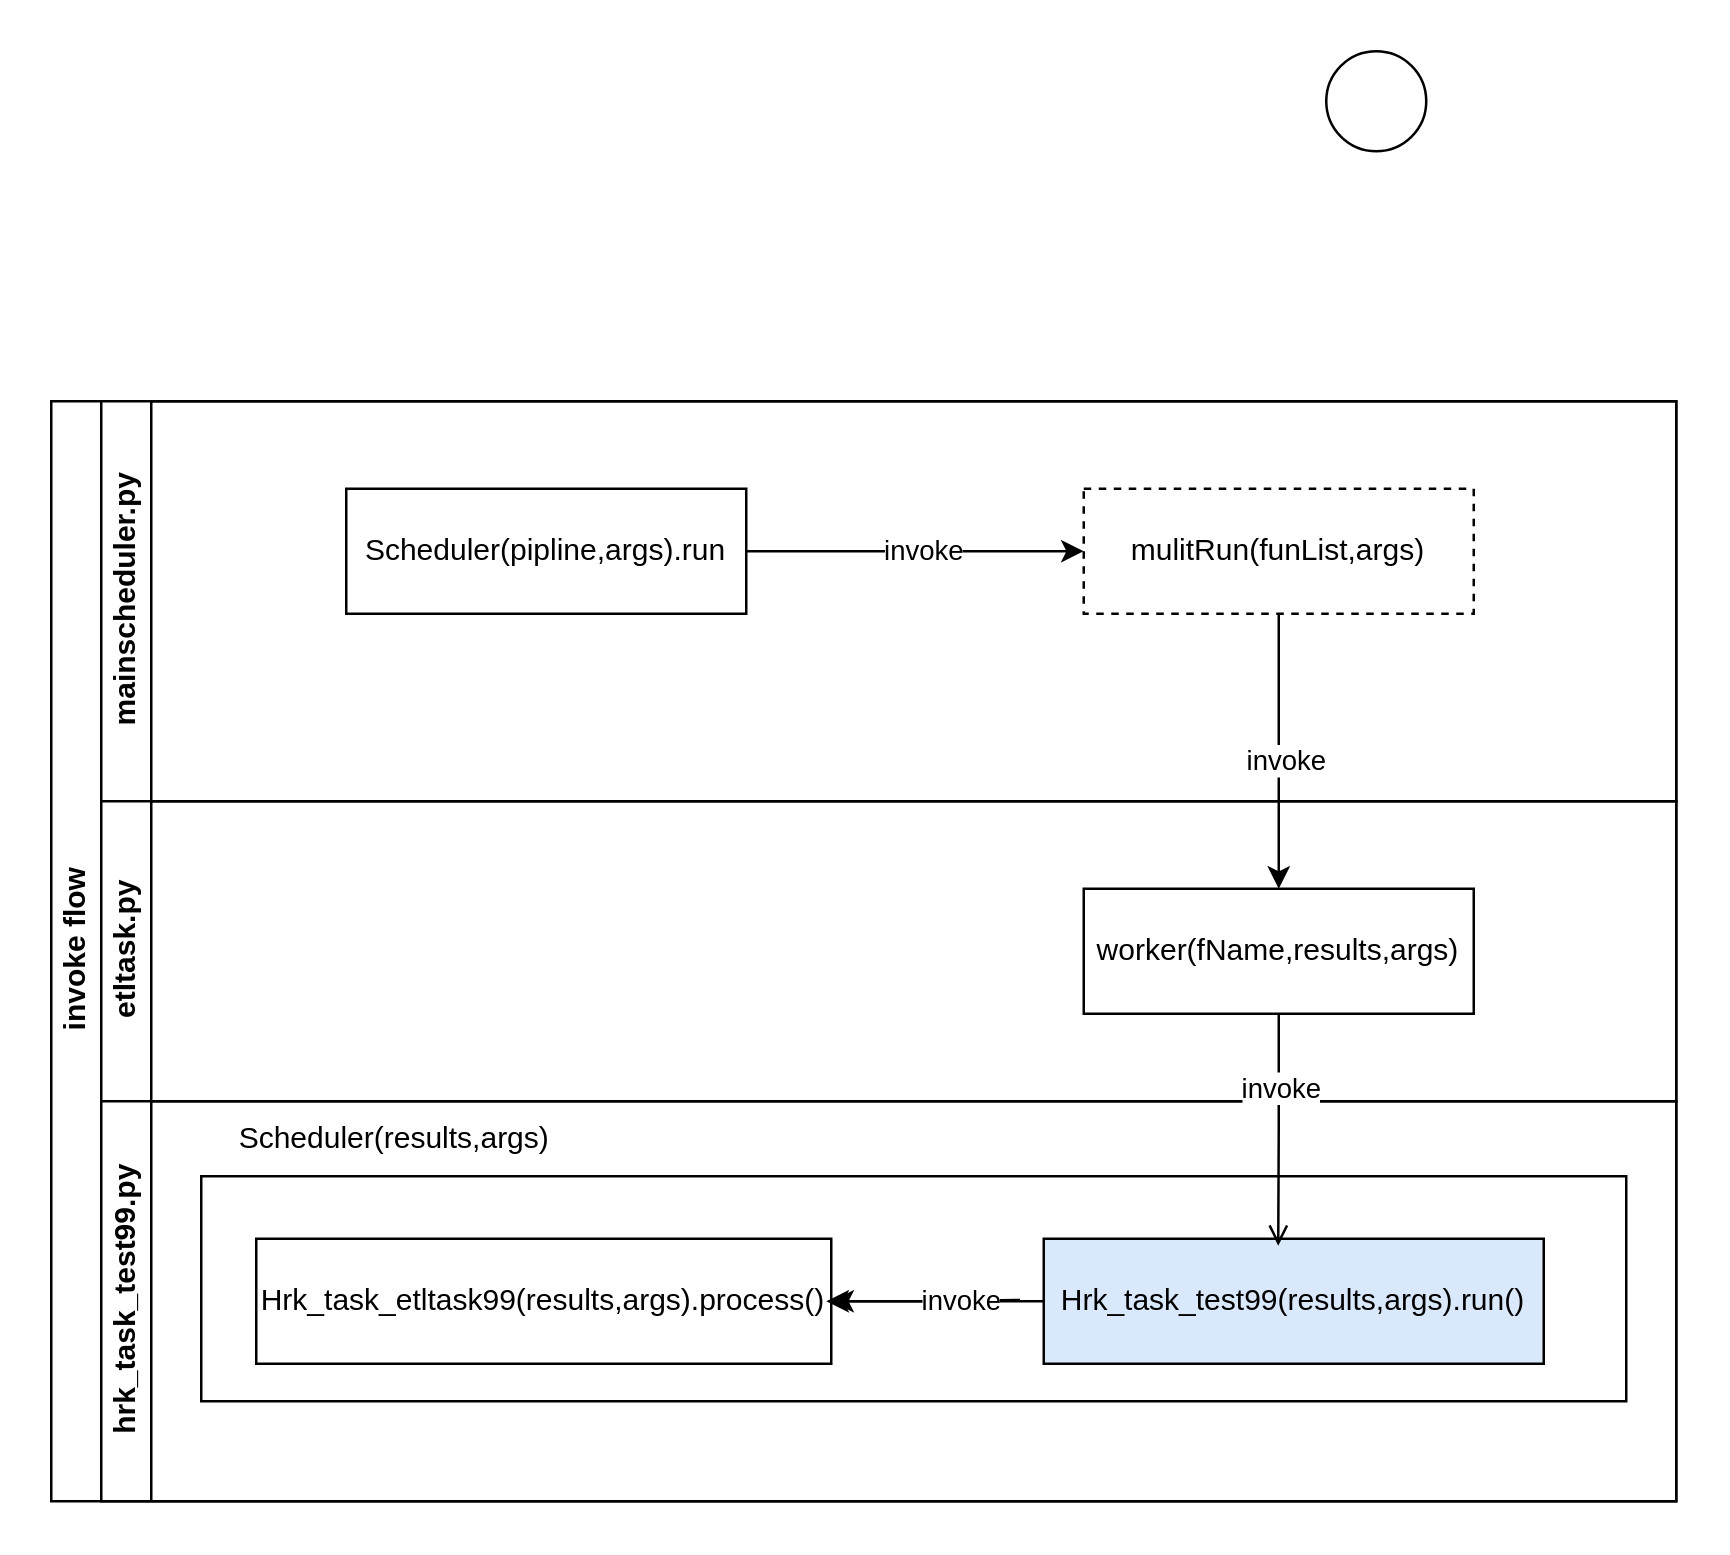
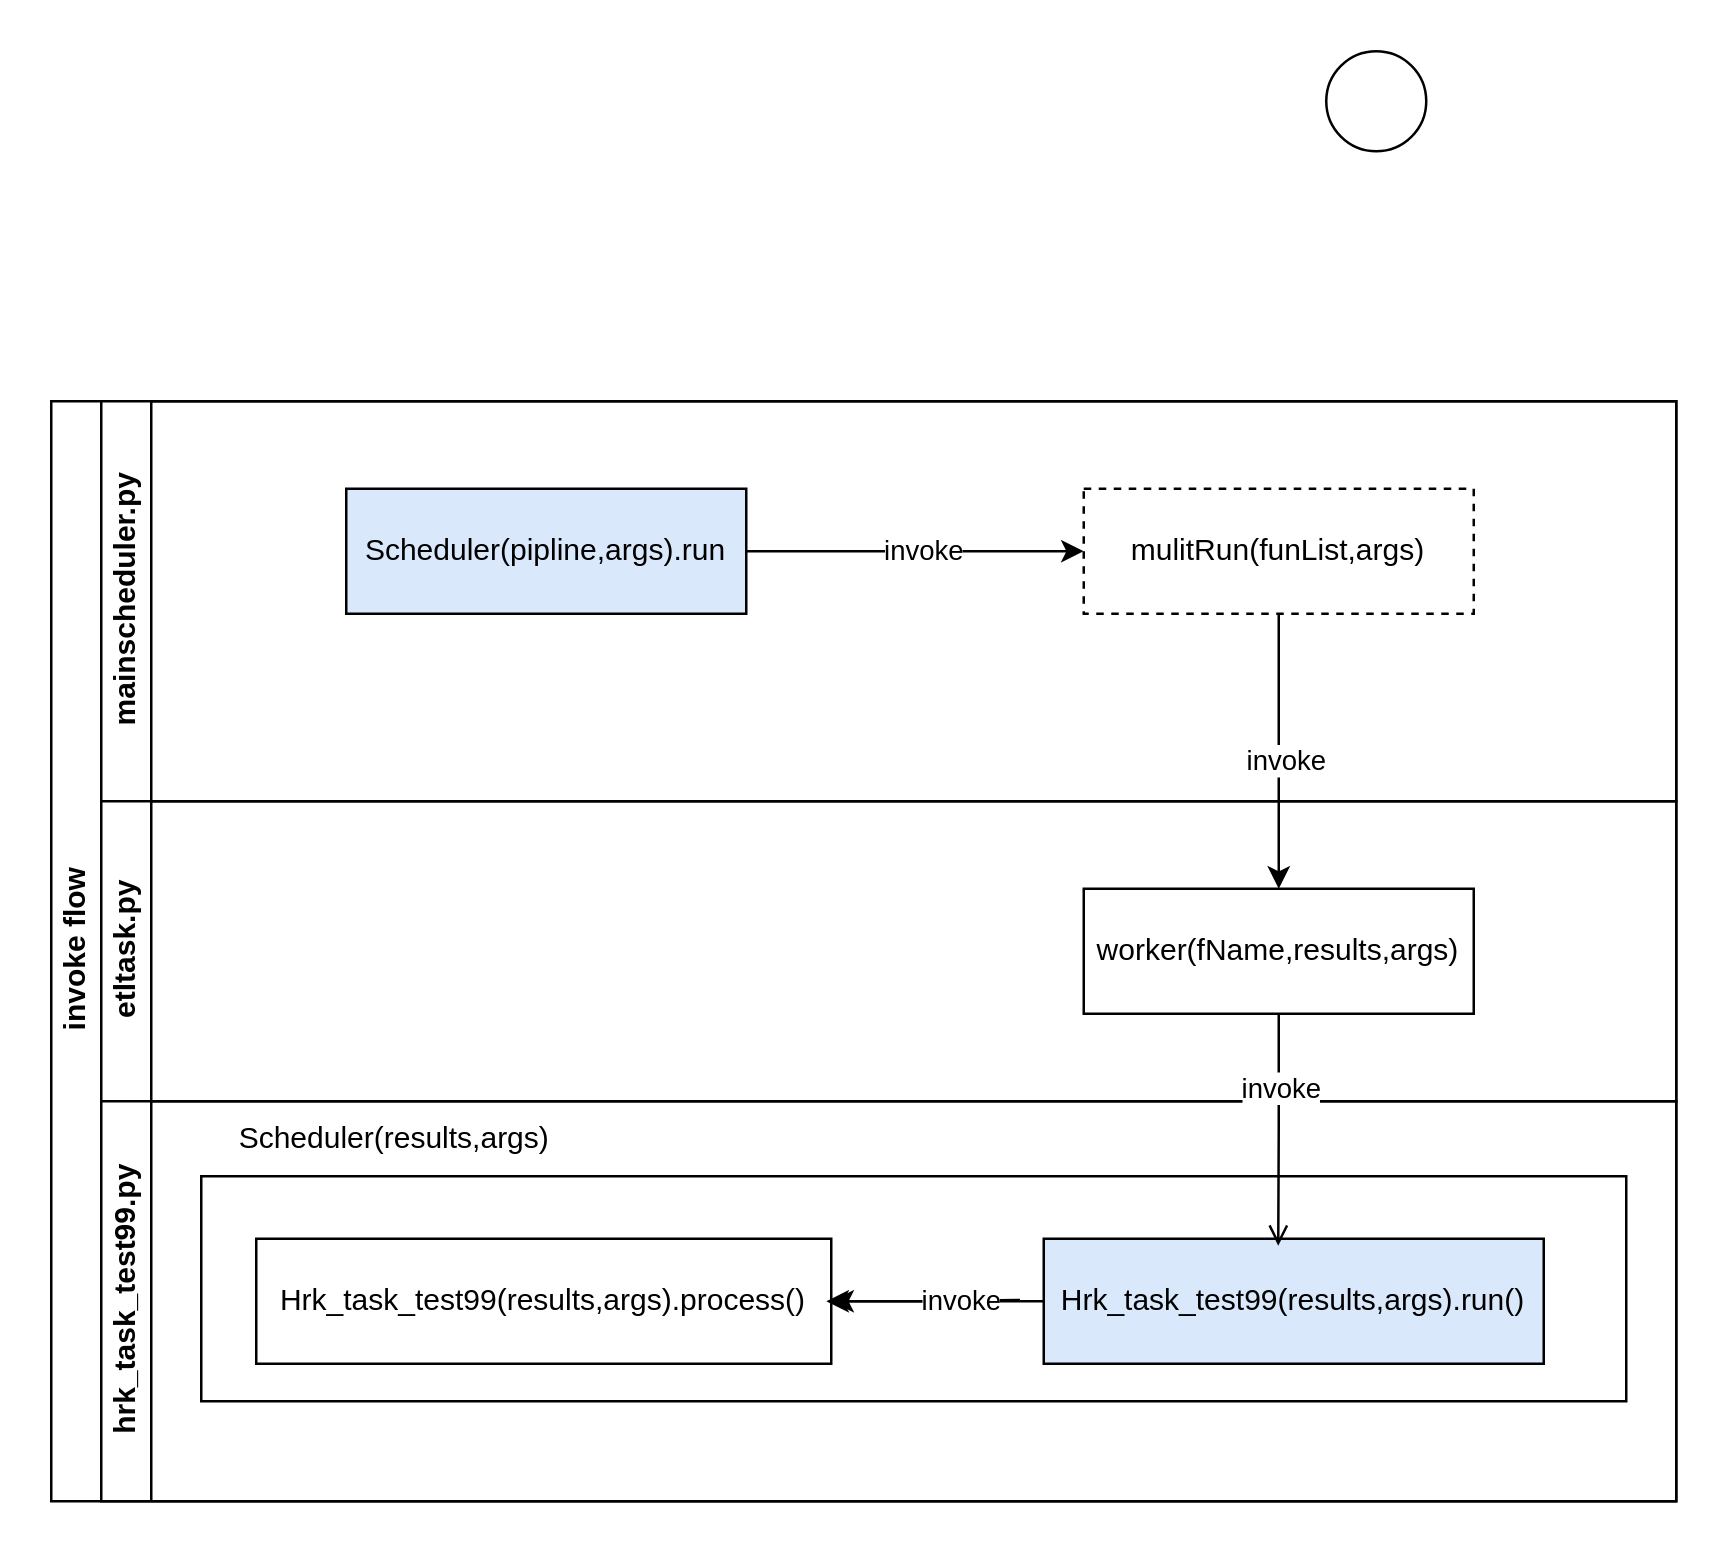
- <mxCell id="4" value="Scheduler(pipline,args).run" style="rounded=0;whiteSpace=wrap;html=1;fontFamily=Helvetica;fontSize=12;fontColor=#000000;align=center;" parent="3" vertex="1"><mxGeometry x="98" y="35" width="160" height="50" as="geometry" /></mxCell>
+ <mxCell id="4" value="Scheduler(pipline,args).run" style="rounded=0;whiteSpace=wrap;html=1;fontFamily=Helvetica;fontSize=12;fontColor=#000000;align=center;fillColor=#dae8fc;" parent="3" vertex="1"><mxGeometry x="98" y="35" width="160" height="50" as="geometry" /></mxCell>
- <mxCell id="13" value="Hrk_task_etltask99(results,args).process&lt;span style=&quot;background-color: initial;&quot;&gt;()&lt;/span&gt;" style="rounded=0;whiteSpace=wrap;html=1;" vertex="1" parent="10"><mxGeometry x="62" y="55" width="230" height="50" as="geometry" /></mxCell>
+ <mxCell id="13" value="Hrk_task_test99(results,args).process&lt;span style=&quot;background-color: initial;&quot;&gt;()&lt;/span&gt;" style="rounded=0;whiteSpace=wrap;html=1;" vertex="1" parent="10"><mxGeometry x="62" y="55" width="230" height="50" as="geometry" /></mxCell>
